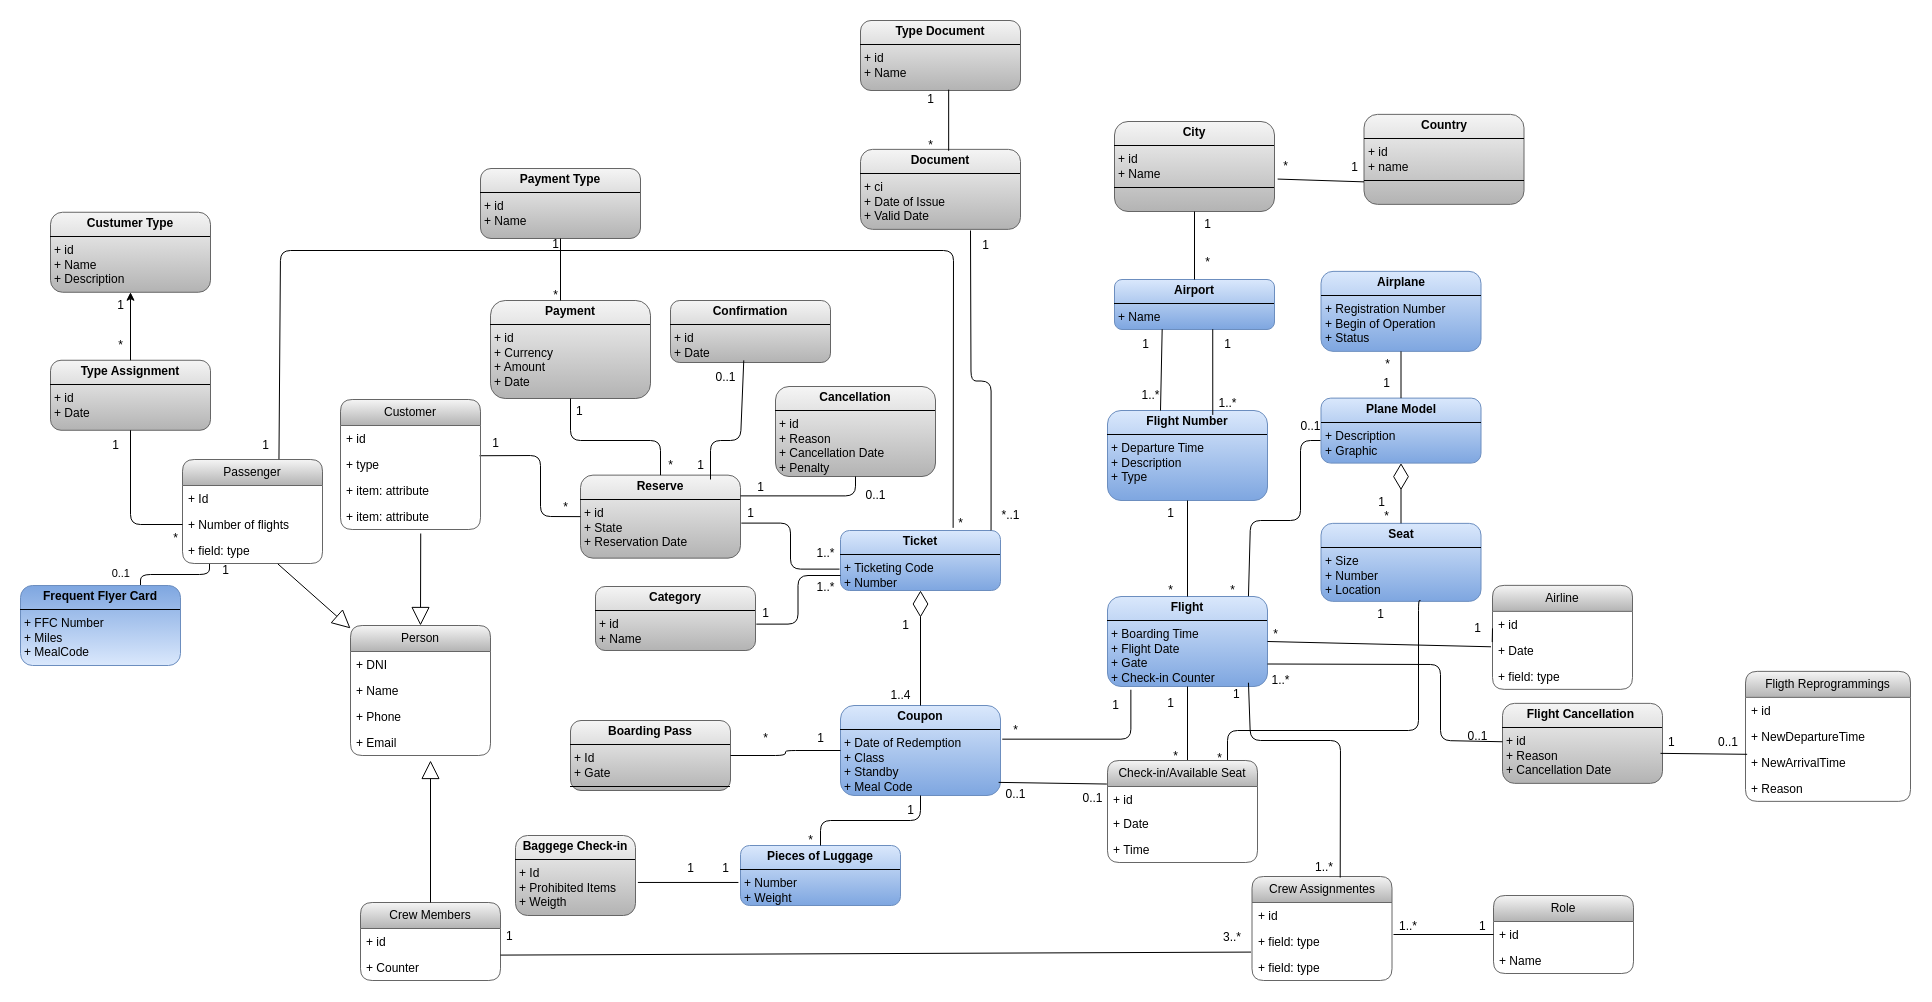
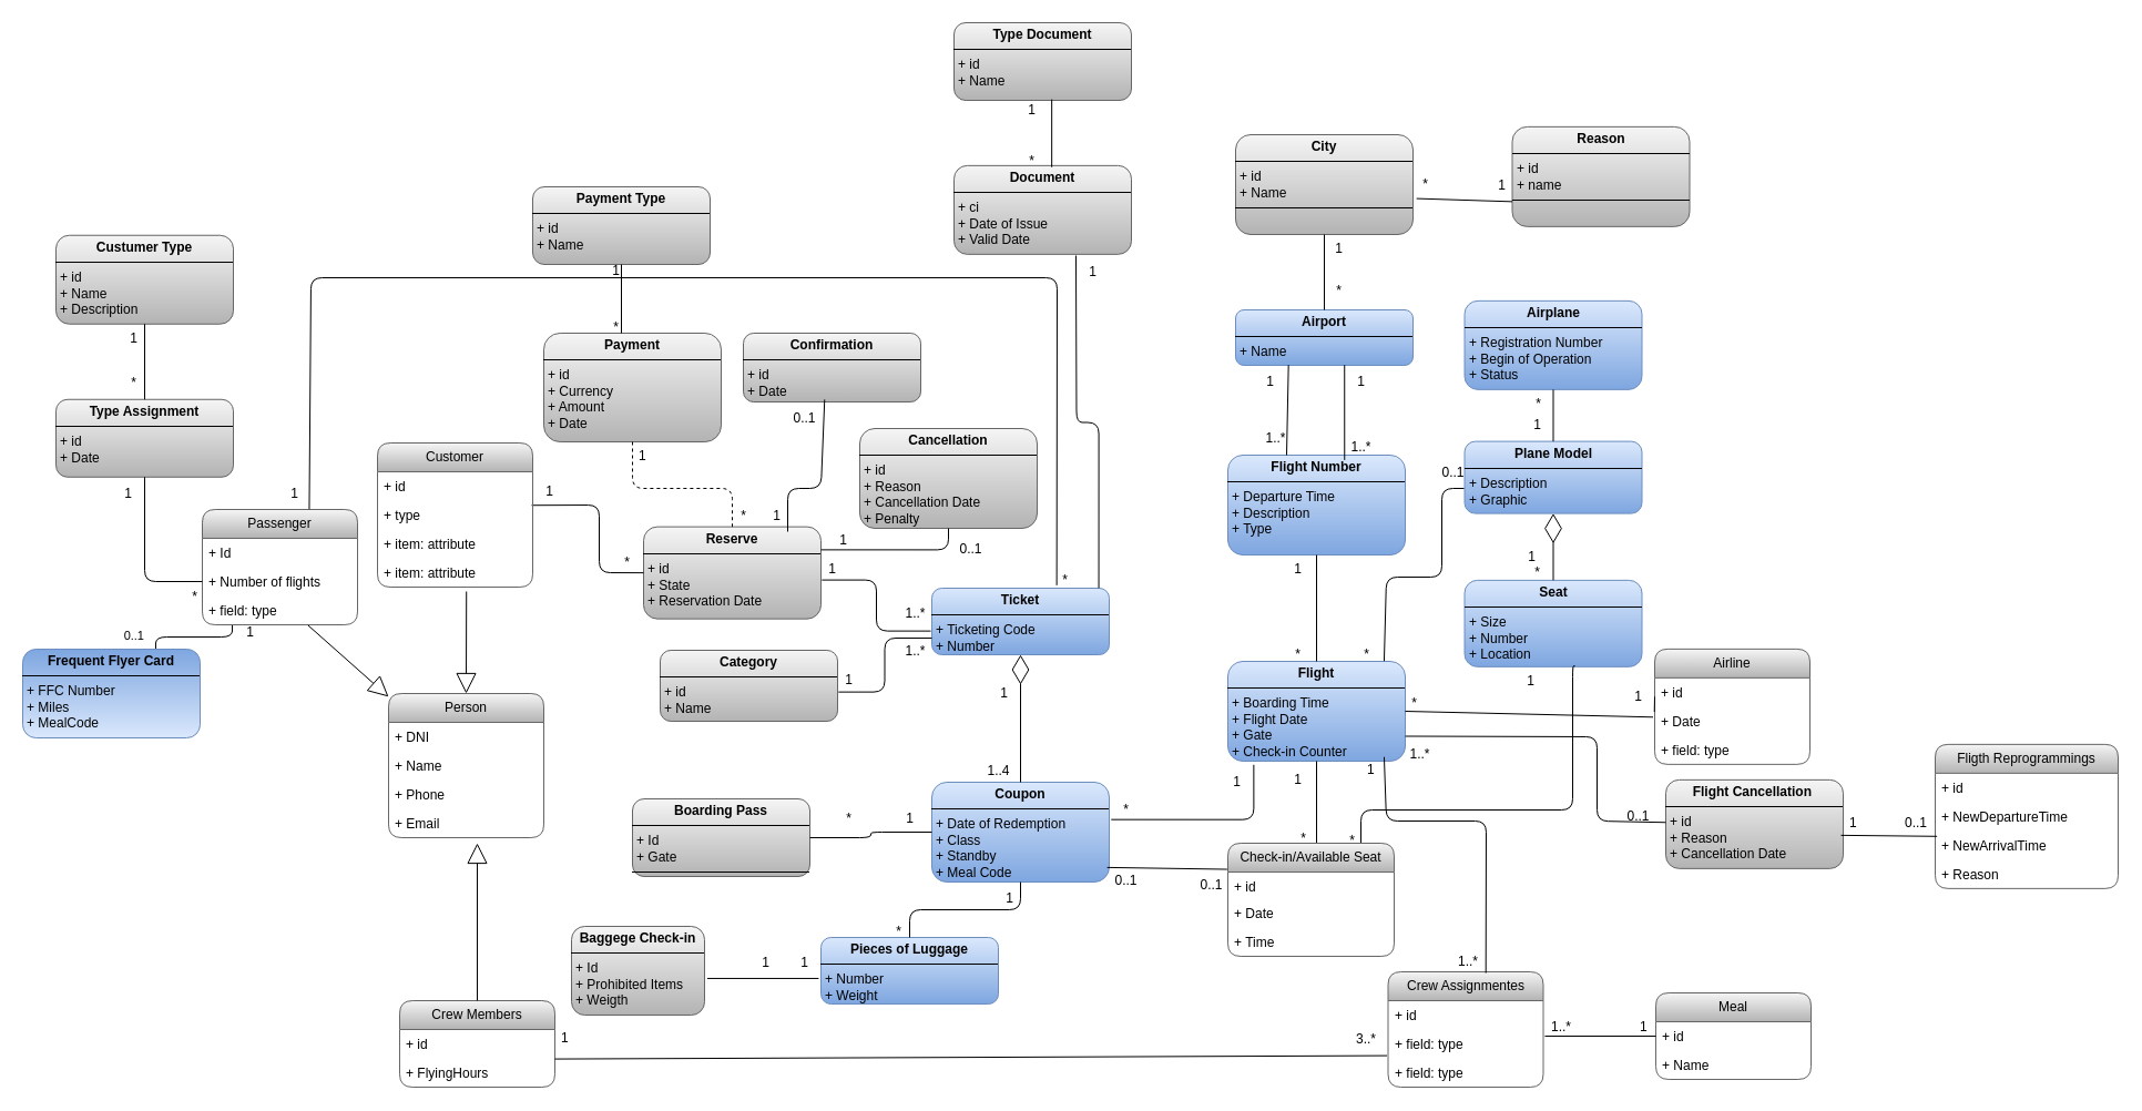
- <mxCell id="54" value="&lt;p style=&quot;margin:0px;margin-top:4px;text-align:center;&quot;&gt;&lt;b&gt;Country&lt;/b&gt;&lt;/p&gt;&lt;hr size=&quot;1&quot; style=&quot;border-style:solid;&quot;&gt;&lt;p style=&quot;margin:0px;margin-left:4px;&quot;&gt;+ id&lt;/p&gt;&lt;p style=&quot;margin:0px;margin-left:4px;&quot;&gt;+ name&lt;/p&gt;&lt;hr size=&quot;1&quot; style=&quot;border-style:solid;&quot;&gt;&lt;p style=&quot;margin:0px;margin-left:4px;&quot;&gt;&lt;br&gt;&lt;/p&gt;" style="verticalAlign=top;align=left;overflow=fill;html=1;whiteSpace=wrap;fillColor=#f5f5f5;rounded=1;gradientColor=#b3b3b3;strokeColor=#666666;" parent="1" vertex="1"><mxGeometry x="1363.5" y="113.87" width="160" height="90" as="geometry" /></mxCell>
+ <mxCell id="54" value="&lt;p style=&quot;margin:0px;margin-top:4px;text-align:center;&quot;&gt;&lt;b&gt;Reason&lt;/b&gt;&lt;/p&gt;&lt;hr size=&quot;1&quot; style=&quot;border-style:solid;&quot;&gt;&lt;p style=&quot;margin:0px;margin-left:4px;&quot;&gt;+ id&lt;/p&gt;&lt;p style=&quot;margin:0px;margin-left:4px;&quot;&gt;+ name&lt;/p&gt;&lt;hr size=&quot;1&quot; style=&quot;border-style:solid;&quot;&gt;&lt;p style=&quot;margin:0px;margin-left:4px;&quot;&gt;&lt;br&gt;&lt;/p&gt;" style="verticalAlign=top;align=left;overflow=fill;html=1;whiteSpace=wrap;fillColor=#f5f5f5;rounded=1;gradientColor=#b3b3b3;strokeColor=#666666;" parent="1" vertex="1"><mxGeometry x="1363.5" y="113.87" width="160" height="90" as="geometry" /></mxCell>
- <mxCell id="82" value="" style="endArrow=classic;html=1;edgeStyle=orthogonalEdgeStyle;rounded=1;exitX=0.5;exitY=0;exitDx=0;exitDy=0;entryX=0.5;entryY=1;entryDx=0;entryDy=0;" parent="1" source="79" target="81" edge="1"><mxGeometry relative="1" as="geometry"><mxPoint x="120" y="331.75" as="sourcePoint" /><mxPoint x="280" y="331.75" as="targetPoint" /></mxGeometry></mxCell>
+ <mxCell id="82" value="" style="endArrow=none;html=1;edgeStyle=orthogonalEdgeStyle;rounded=1;exitX=0.5;exitY=0;exitDx=0;exitDy=0;entryX=0.5;entryY=1;entryDx=0;entryDy=0;" parent="1" source="79" target="81" edge="1"><mxGeometry relative="1" as="geometry"><mxPoint x="120" y="331.75" as="sourcePoint" /><mxPoint x="280" y="331.75" as="targetPoint" /></mxGeometry></mxCell>
- <mxCell id="142" value="" style="endArrow=none;html=1;rounded=1;entryX=0.5;entryY=0;entryDx=0;entryDy=0;exitX=0.5;exitY=1;exitDx=0;exitDy=0;" parent="1" source="63" target="61" edge="1"><mxGeometry width="50" height="50" relative="1" as="geometry"><mxPoint x="600" y="350" as="sourcePoint" /><mxPoint x="700" y="520" as="targetPoint" /><Array as="points"><mxPoint x="570" y="440" /><mxPoint x="660" y="440" /></Array></mxGeometry></mxCell>
+ <mxCell id="142" value="" style="endArrow=none;html=1;rounded=1;entryX=0.5;entryY=0;entryDx=0;entryDy=0;exitX=0.5;exitY=1;exitDx=0;exitDy=0;dashed=1;" parent="1" source="63" target="61" edge="1"><mxGeometry width="50" height="50" relative="1" as="geometry"><mxPoint x="600" y="350" as="sourcePoint" /><mxPoint x="700" y="520" as="targetPoint" /><Array as="points"><mxPoint x="570" y="440" /><mxPoint x="660" y="440" /></Array></mxGeometry></mxCell>
- <mxCell id="90" value="*..1" style="text;html=1;align=center;verticalAlign=middle;resizable=0;points=[];autosize=1;strokeColor=none;fillColor=none;rounded=1;" parent="1" vertex="1"><mxGeometry x="990" y="500" width="40" height="30" as="geometry" /></mxCell>
- <mxCell id="128" value="Role" style="swimlane;fontStyle=0;childLayout=stackLayout;horizontal=1;startSize=26;fillColor=#f5f5f5;horizontalStack=0;resizeParent=1;resizeParentMax=0;resizeLast=0;collapsible=1;marginBottom=0;whiteSpace=wrap;html=1;gradientColor=#b3b3b3;strokeColor=#666666;rounded=1;" parent="1" vertex="1"><mxGeometry x="1493" y="895" width="140" height="78" as="geometry" /></mxCell>
+ <mxCell id="128" value="Meal" style="swimlane;fontStyle=0;childLayout=stackLayout;horizontal=1;startSize=26;fillColor=#f5f5f5;horizontalStack=0;resizeParent=1;resizeParentMax=0;resizeLast=0;collapsible=1;marginBottom=0;whiteSpace=wrap;html=1;gradientColor=#b3b3b3;strokeColor=#666666;rounded=1;" parent="1" vertex="1"><mxGeometry x="1493" y="895" width="140" height="78" as="geometry" /></mxCell>
- <mxCell id="110" value="+ Counter" style="text;strokeColor=none;fillColor=none;align=left;verticalAlign=top;spacingLeft=4;spacingRight=4;overflow=hidden;rotatable=0;points=[[0,0.5],[1,0.5]];portConstraint=eastwest;whiteSpace=wrap;html=1;rounded=1;" parent="108" vertex="1"><mxGeometry y="52" width="140" height="26" as="geometry" /></mxCell>
+ <mxCell id="110" value="+ FlyingHours" style="text;strokeColor=none;fillColor=none;align=left;verticalAlign=top;spacingLeft=4;spacingRight=4;overflow=hidden;rotatable=0;points=[[0,0.5],[1,0.5]];portConstraint=eastwest;whiteSpace=wrap;html=1;rounded=1;" parent="108" vertex="1"><mxGeometry y="52" width="140" height="26" as="geometry" /></mxCell>
